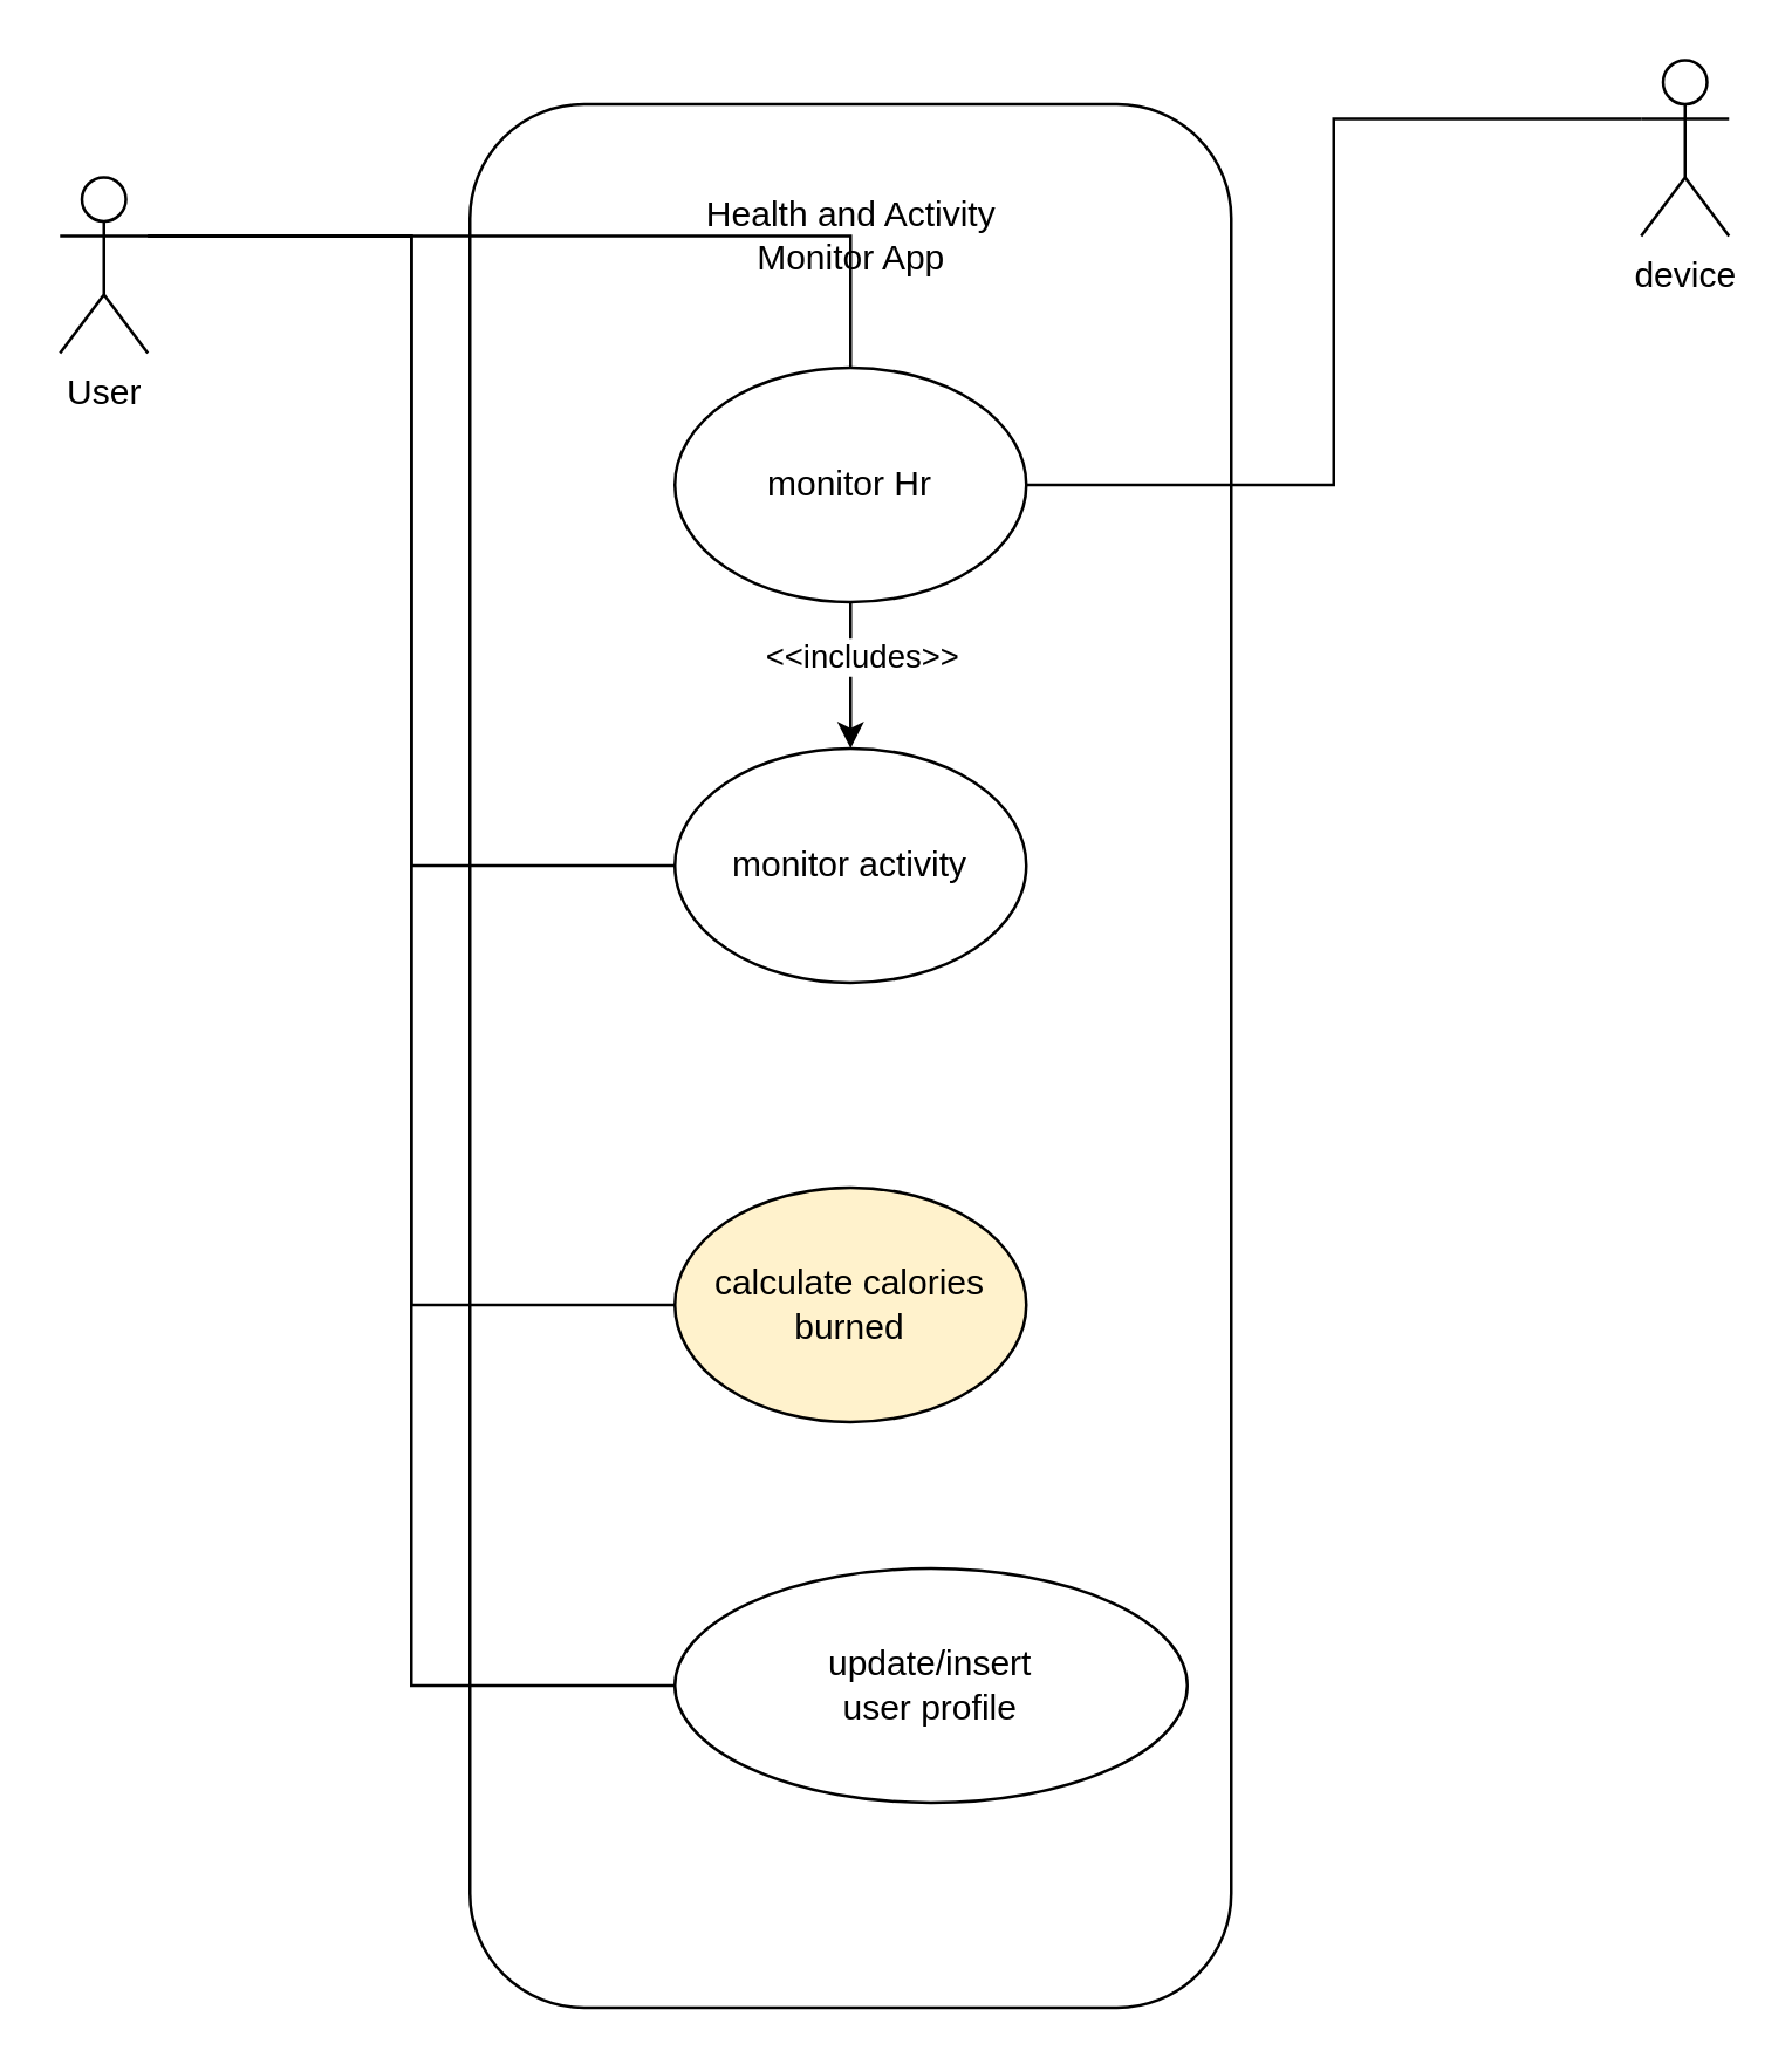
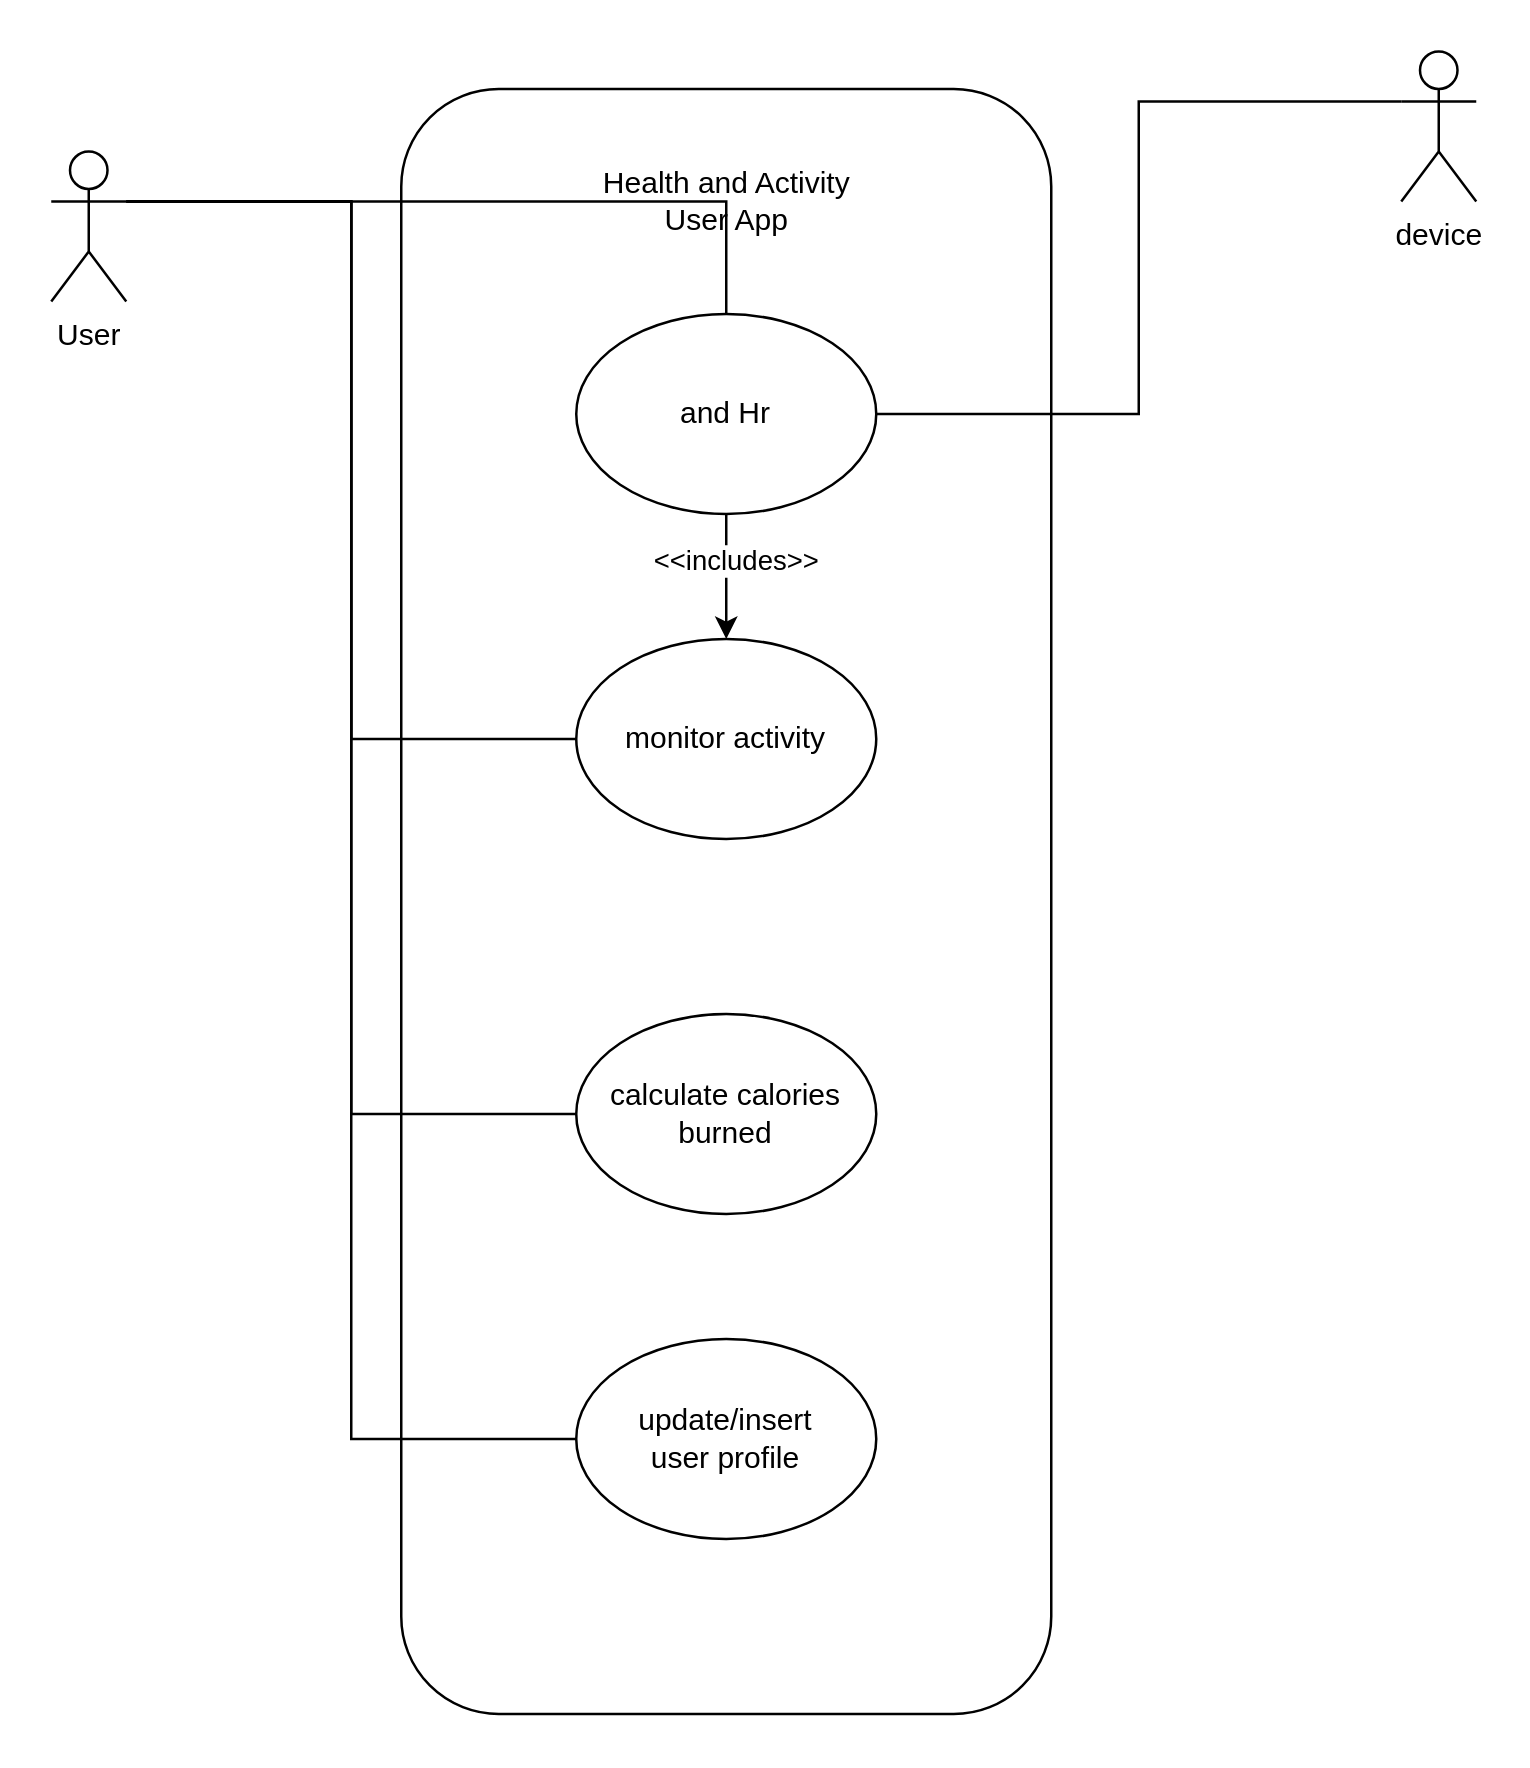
- <mxCell id="8" value="Health and Activity &lt;br&gt;Monitor App" style="text;html=1;strokeColor=none;fillColor=none;align=center;verticalAlign=middle;whiteSpace=wrap;rounded=0;" vertex="1" parent="1"><mxGeometry x="217.5" y="65" width="145" height="30" as="geometry" /></mxCell>
+ <mxCell id="8" value="Health and Activity &lt;br&gt;User App" style="text;html=1;strokeColor=none;fillColor=none;align=center;verticalAlign=middle;whiteSpace=wrap;rounded=0;" vertex="1" parent="1"><mxGeometry x="217.5" y="65" width="145" height="30" as="geometry" /></mxCell>
- <mxCell id="11" value="monitor Hr" style="ellipse;whiteSpace=wrap;html=1;" vertex="1" parent="1"><mxGeometry x="230" y="125" width="120" height="80" as="geometry" /></mxCell>
+ <mxCell id="11" value="and Hr" style="ellipse;whiteSpace=wrap;html=1;" vertex="1" parent="1"><mxGeometry x="230" y="125" width="120" height="80" as="geometry" /></mxCell>
- <mxCell id="15" value="calculate calories&lt;br&gt;burned" style="ellipse;whiteSpace=wrap;html=1;fillColor=#fff2cc;" vertex="1" parent="1"><mxGeometry x="230" y="405" width="120" height="80" as="geometry" /></mxCell>
+ <mxCell id="15" value="calculate calories&lt;br&gt;burned" style="ellipse;whiteSpace=wrap;html=1;" vertex="1" parent="1"><mxGeometry x="230" y="405" width="120" height="80" as="geometry" /></mxCell>
- <mxCell id="14" value="update/insert &lt;br&gt;user profile" style="ellipse;whiteSpace=wrap;html=1;" vertex="1" parent="1"><mxGeometry x="230" y="535" width="175" height="80" as="geometry" /></mxCell>
+ <mxCell id="14" value="update/insert &lt;br&gt;user profile" style="ellipse;whiteSpace=wrap;html=1;" vertex="1" parent="1"><mxGeometry x="230" y="535" width="120" height="80" as="geometry" /></mxCell>
